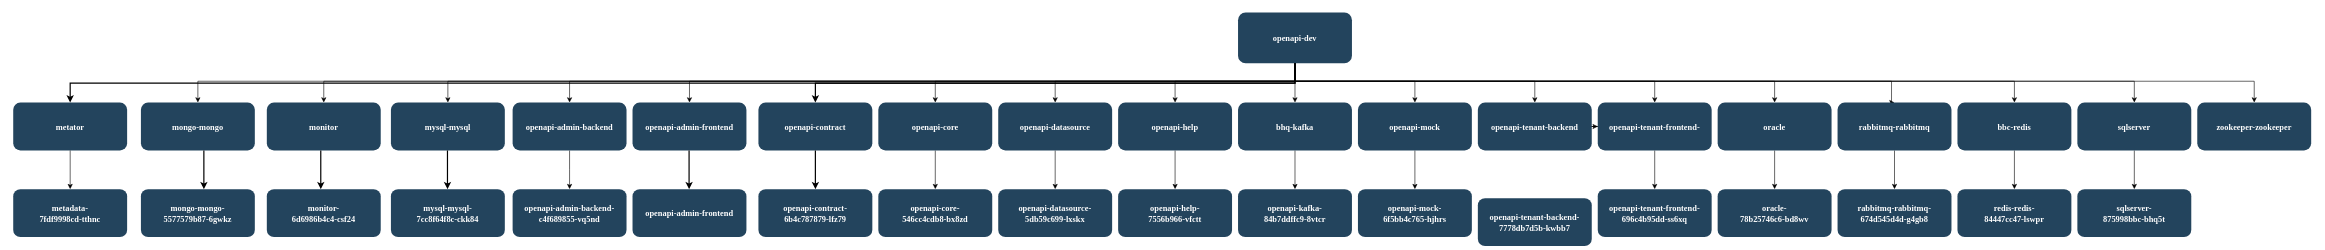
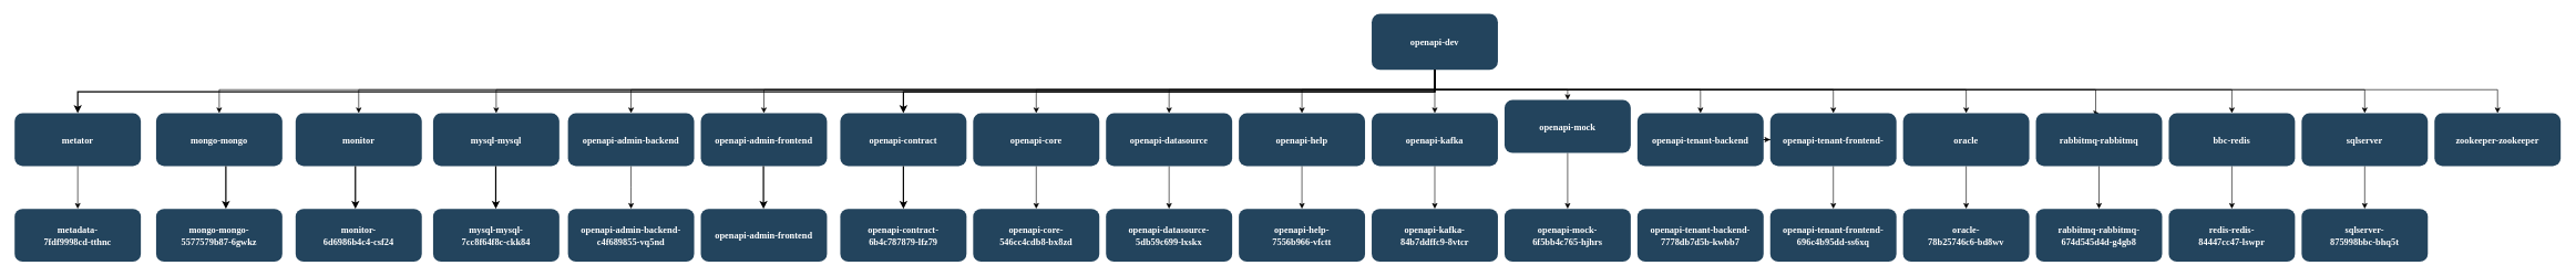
- <mxCell id="53" value="bhq-kafka" style="rounded=1;fillColor=#23445D;gradientColor=none;strokeColor=none;fontColor=#FFFFFF;fontStyle=1;fontFamily=Tahoma;fontSize=14" vertex="1" parent="1"><mxGeometry x="2063" y="170.5" width="190" height="80" as="geometry" /></mxCell>
+ <mxCell id="53" value="openapi-kafka" style="rounded=1;fillColor=#23445D;gradientColor=none;strokeColor=none;fontColor=#FFFFFF;fontStyle=1;fontFamily=Tahoma;fontSize=14" vertex="1" parent="1"><mxGeometry x="2063" y="170.5" width="190" height="80" as="geometry" /></mxCell>
- <mxCell id="56" value="openapi-mock" style="rounded=1;fillColor=#23445D;gradientColor=none;strokeColor=none;fontColor=#FFFFFF;fontStyle=1;fontFamily=Tahoma;fontSize=14" vertex="1" parent="1"><mxGeometry x="2263" y="170.5" width="190" height="80" as="geometry" /></mxCell>
+ <mxCell id="56" value="openapi-mock" style="rounded=1;fillColor=#23445D;gradientColor=none;strokeColor=none;fontColor=#FFFFFF;fontStyle=1;fontFamily=Tahoma;fontSize=14" vertex="1" parent="1"><mxGeometry x="2263" y="150.5" width="190" height="80" as="geometry" /></mxCell>
- <mxCell id="60" value="openapi-tenant-backend-&#10;7778db7d5b-kwbb7" style="rounded=1;fillColor=#23445D;gradientColor=none;strokeColor=none;fontColor=#FFFFFF;fontStyle=1;fontFamily=Tahoma;fontSize=14" vertex="1" parent="1"><mxGeometry x="2463" y="330" width="190" height="80" as="geometry" /></mxCell>
+ <mxCell id="60" value="openapi-tenant-backend-&#10;7778db7d5b-kwbb7" style="rounded=1;fillColor=#23445D;gradientColor=none;strokeColor=none;fontColor=#FFFFFF;fontStyle=1;fontFamily=Tahoma;fontSize=14" vertex="1" parent="1"><mxGeometry x="2463" y="315" width="190" height="80" as="geometry" /></mxCell>
